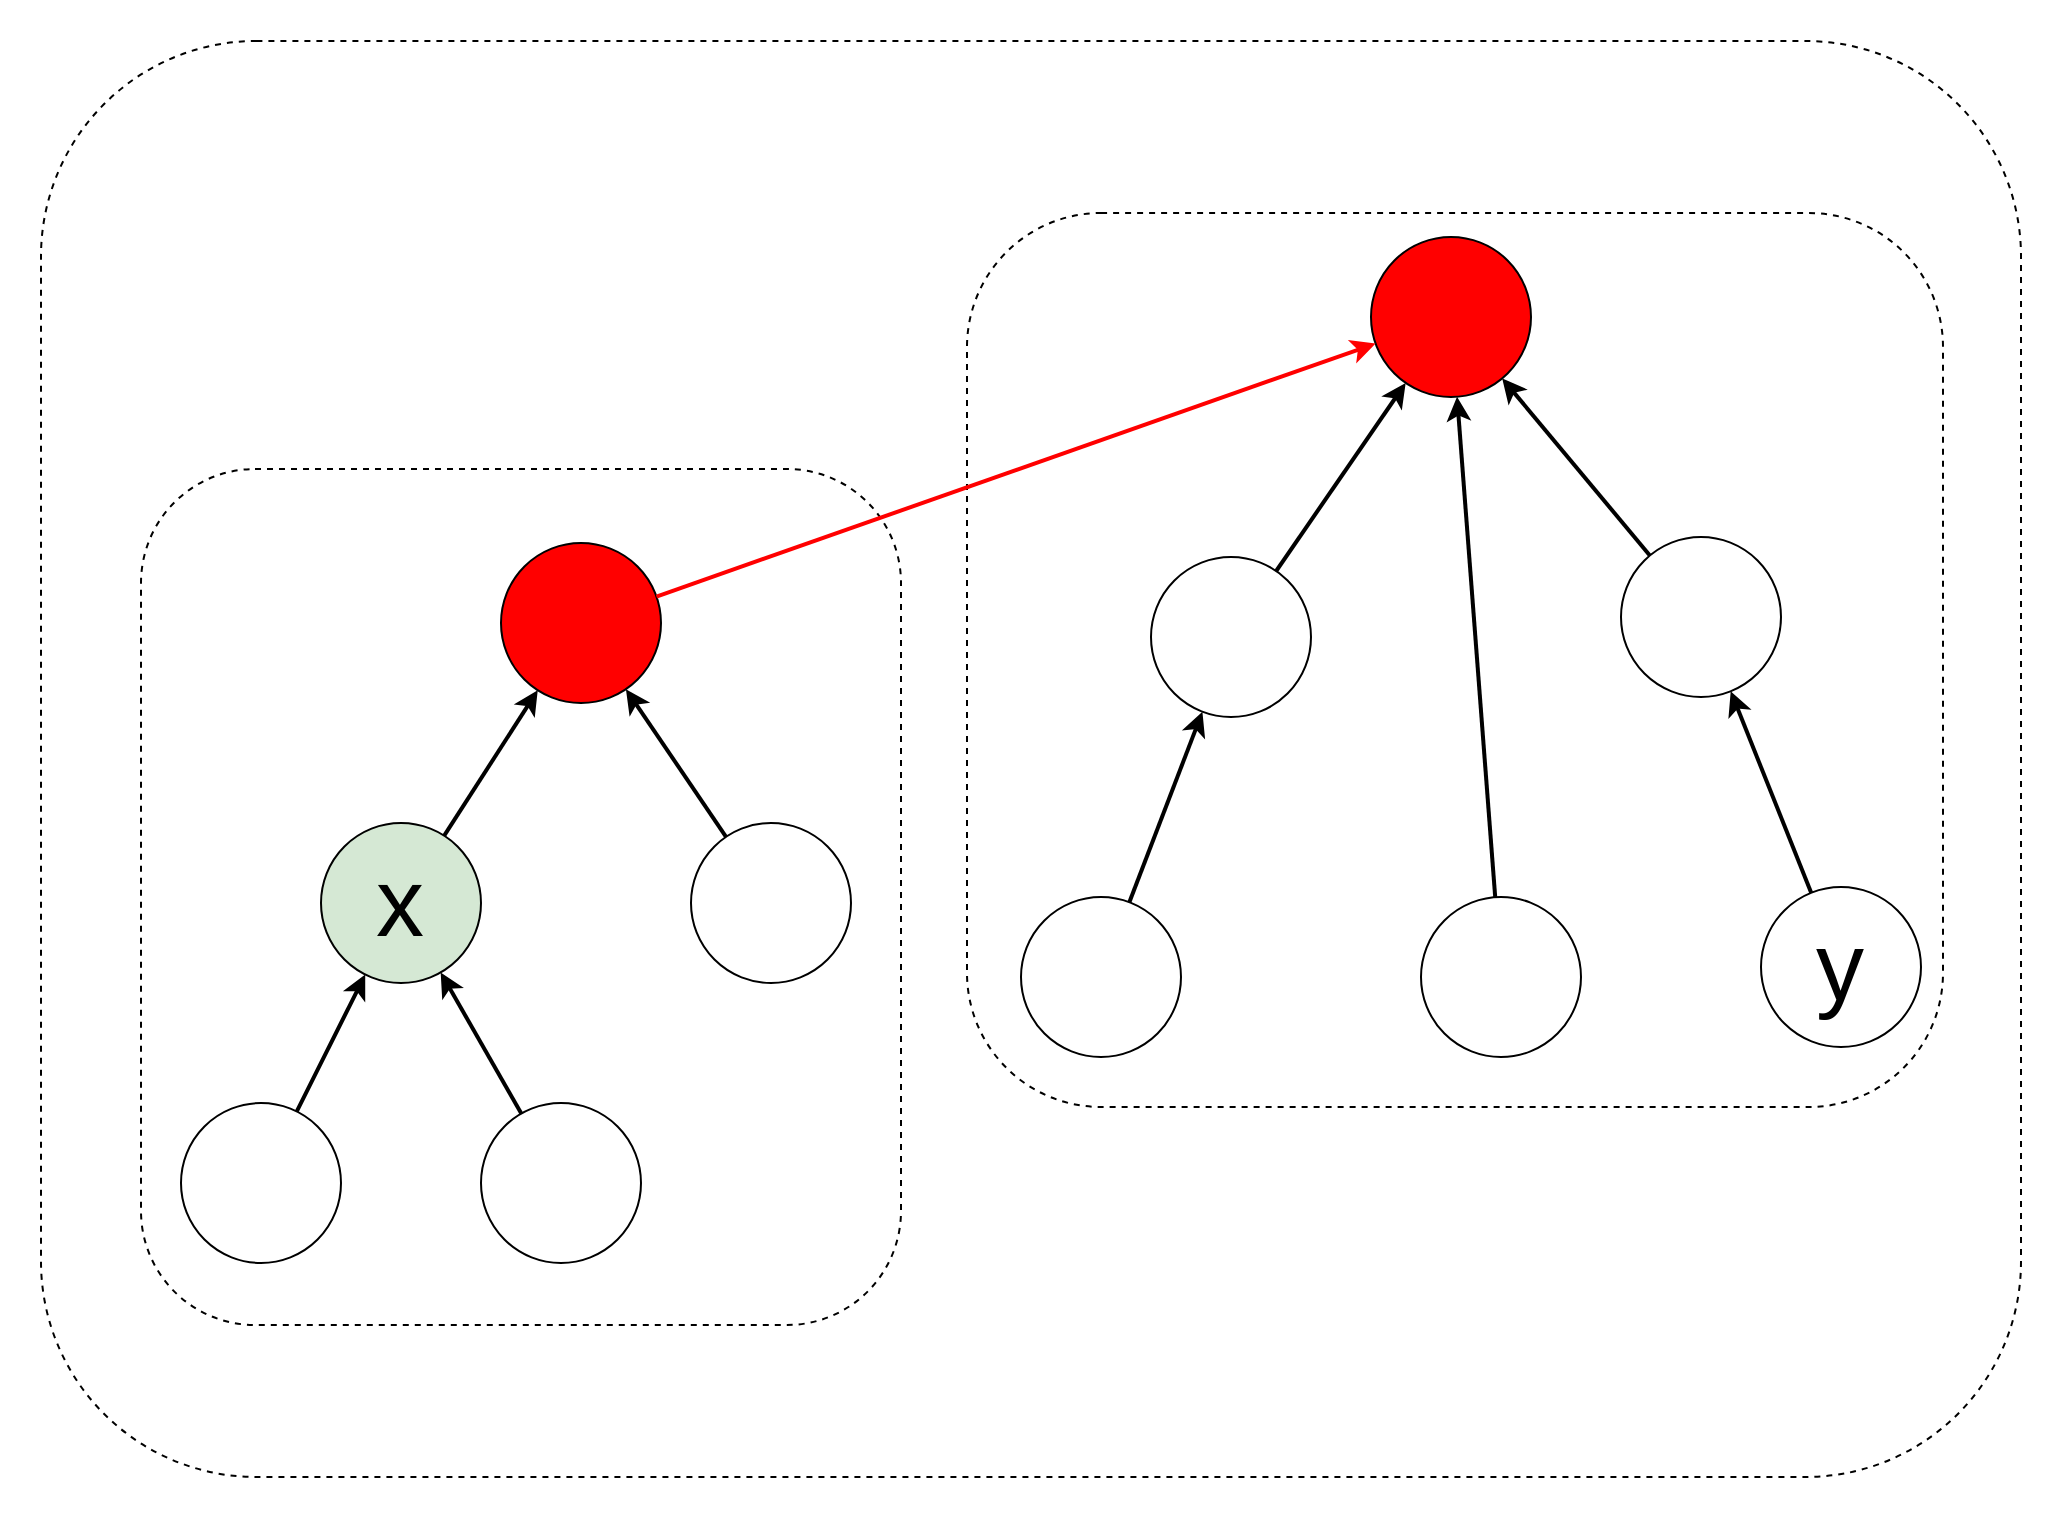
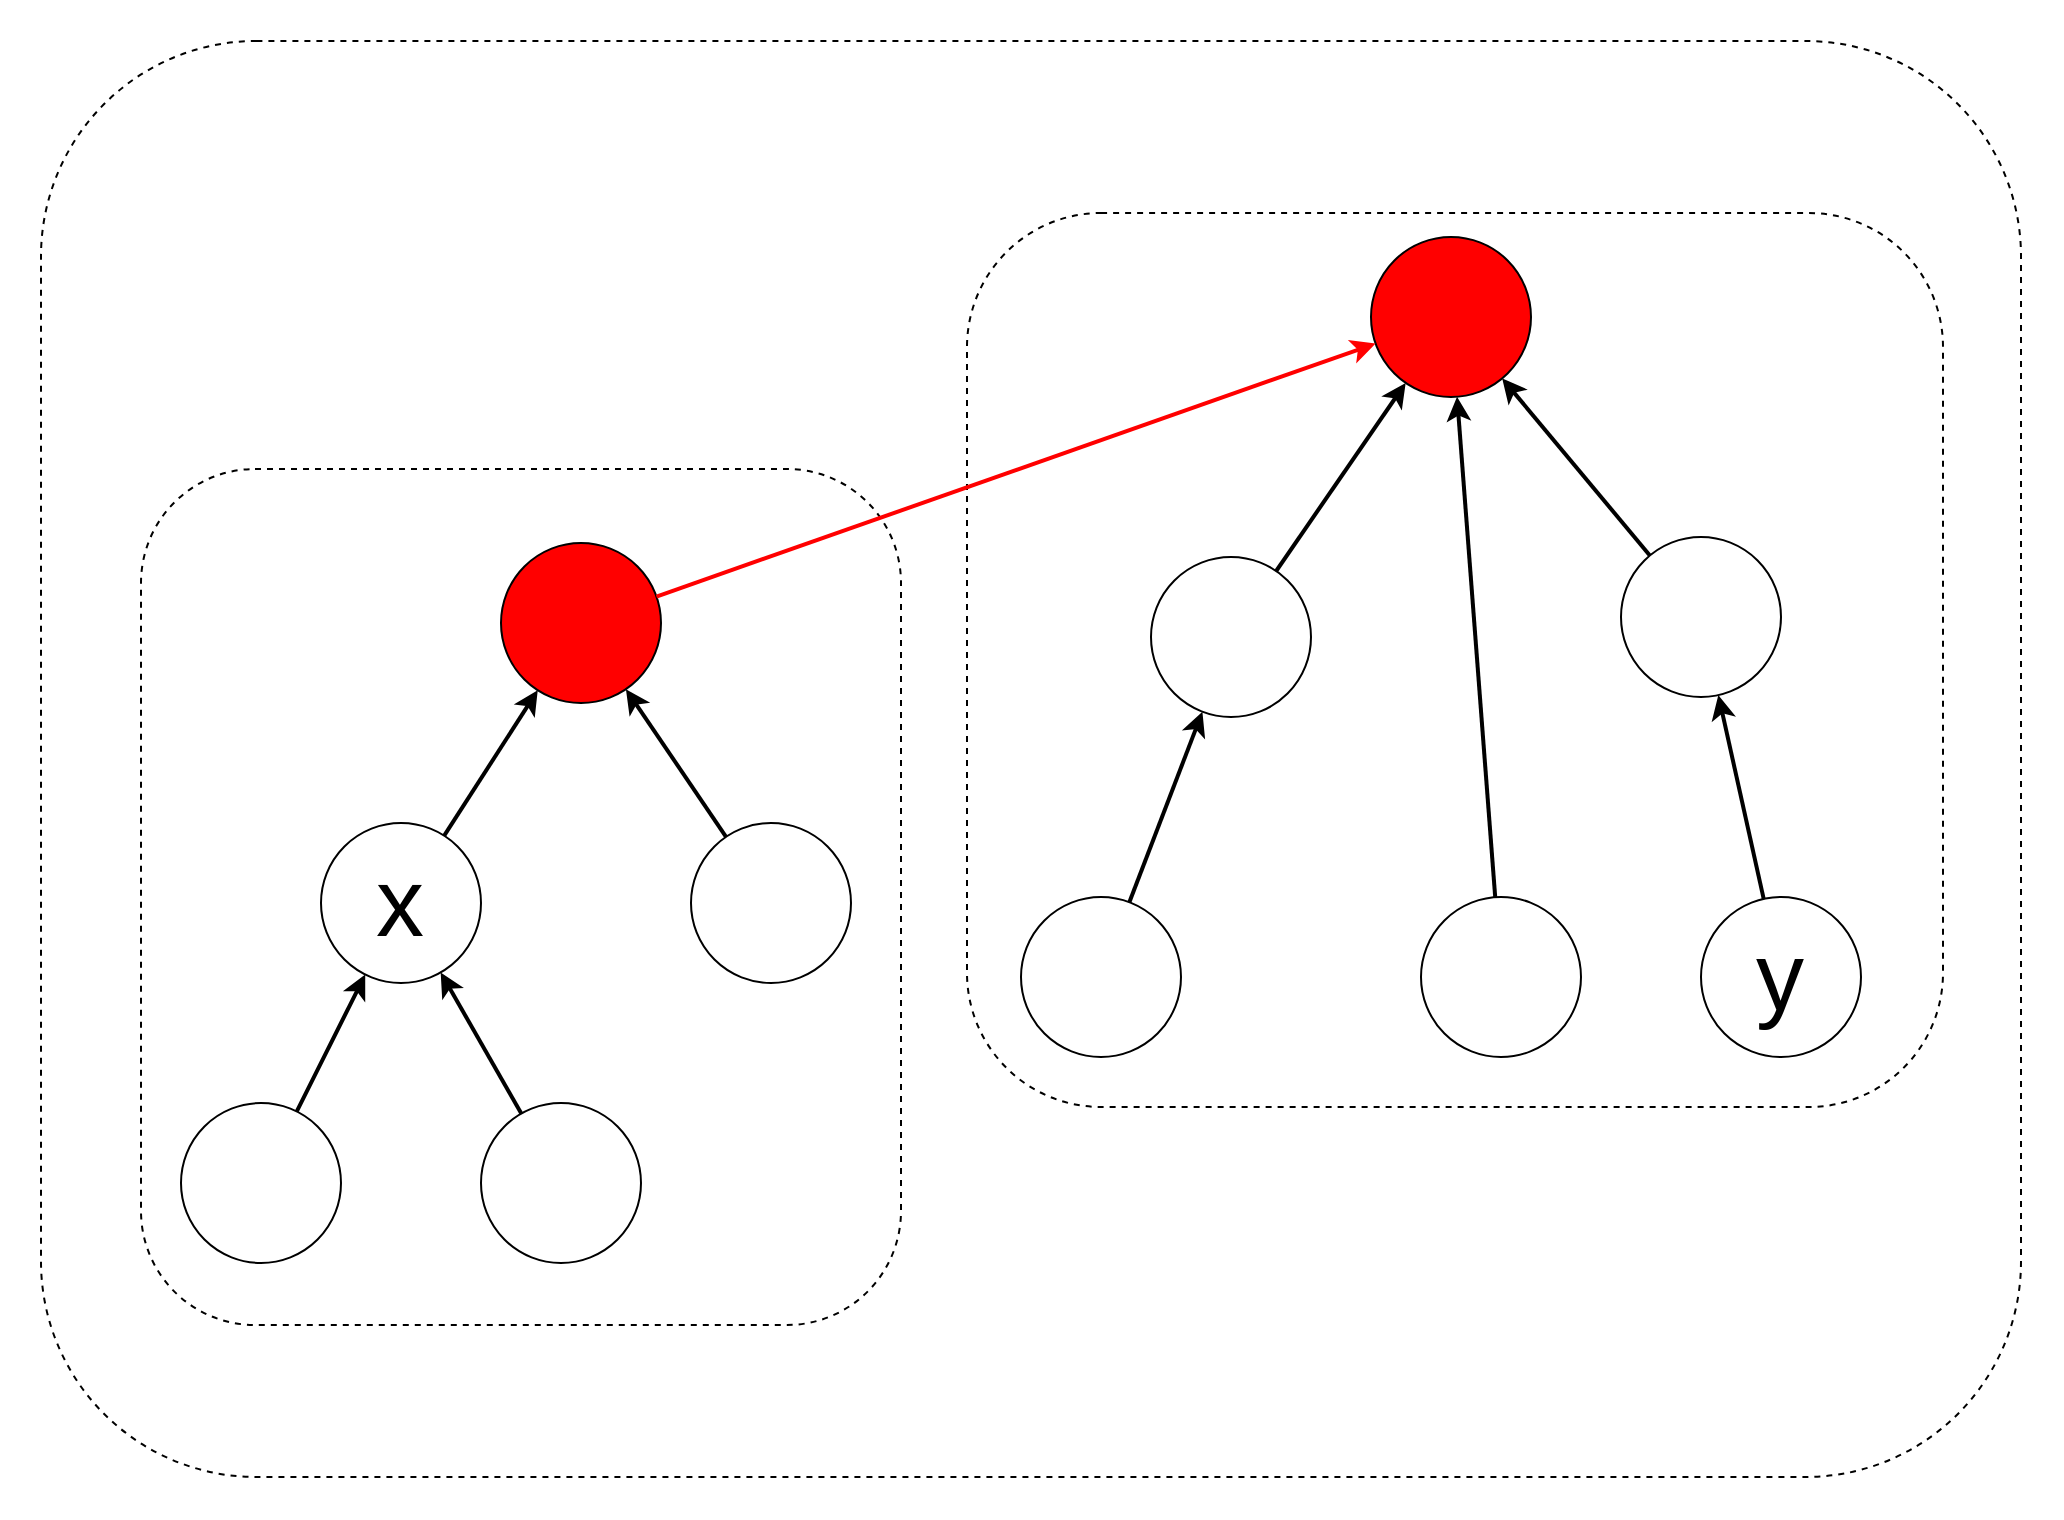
- <mxCell id="5" value="&lt;font style=&quot;font-size: 48px&quot;&gt;x&lt;/font&gt;" style="ellipse;whiteSpace=wrap;html=1;aspect=fixed;fillColor=#d5e8d4;" parent="1" vertex="1"><mxGeometry x="160" y="411" width="80" height="80" as="geometry" /></mxCell>
+ <mxCell id="5" value="&lt;font style=&quot;font-size: 48px&quot;&gt;x&lt;/font&gt;" style="ellipse;whiteSpace=wrap;html=1;aspect=fixed;" parent="1" vertex="1"><mxGeometry x="160" y="411" width="80" height="80" as="geometry" /></mxCell>
- <mxCell id="18" value="&lt;font style=&quot;font-size: 48px&quot;&gt;y&lt;/font&gt;" style="ellipse;whiteSpace=wrap;html=1;aspect=fixed;" parent="1" vertex="1"><mxGeometry x="880" y="443" width="80" height="80" as="geometry" /></mxCell>
+ <mxCell id="18" value="&lt;font style=&quot;font-size: 48px&quot;&gt;y&lt;/font&gt;" style="ellipse;whiteSpace=wrap;html=1;aspect=fixed;" parent="1" vertex="1"><mxGeometry x="850" y="448" width="80" height="80" as="geometry" /></mxCell>
